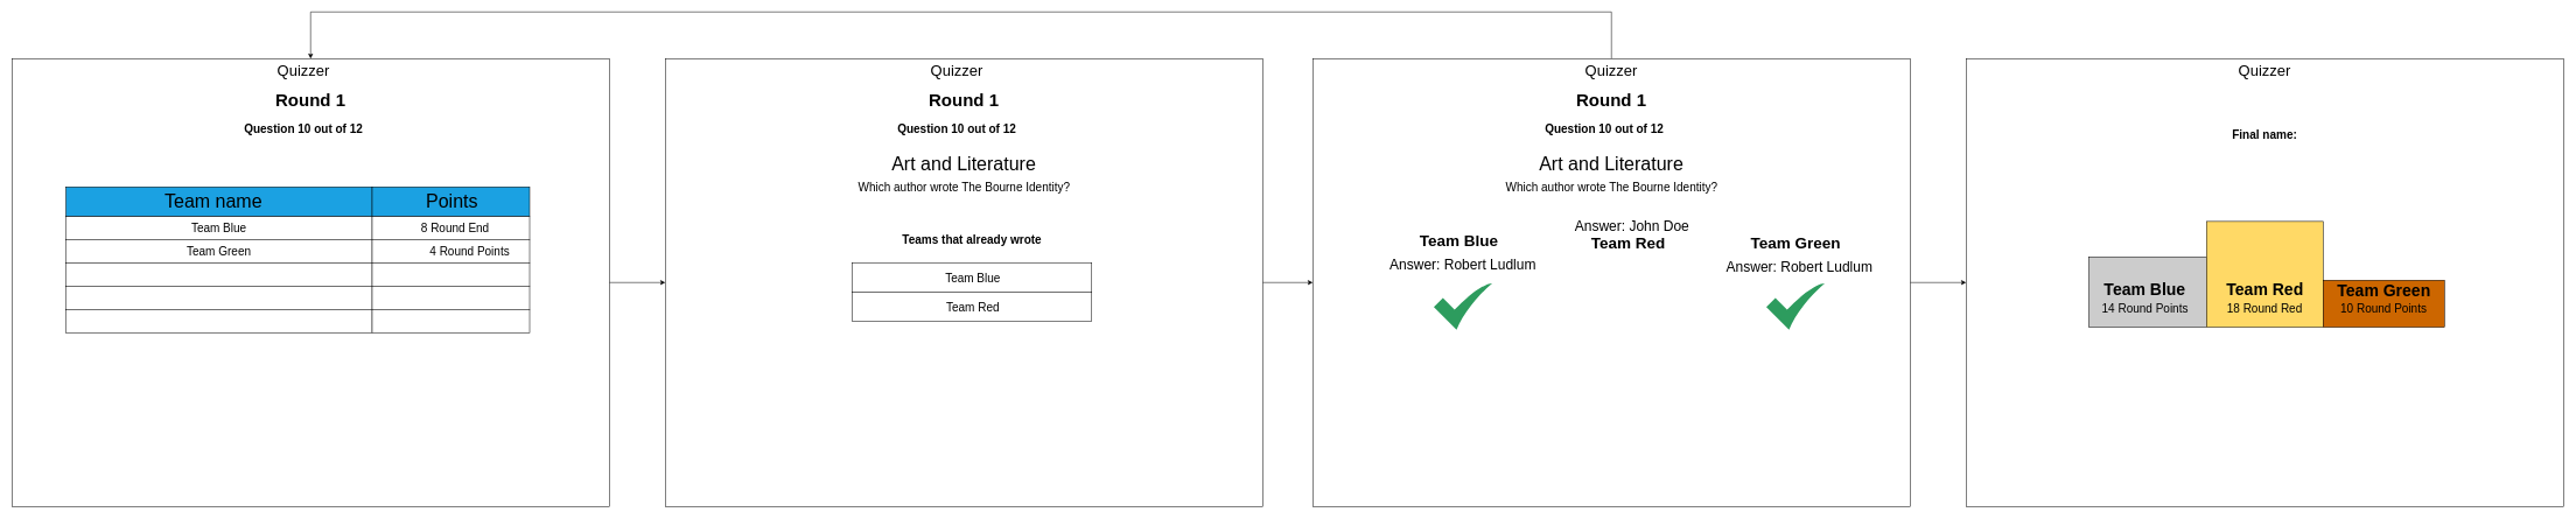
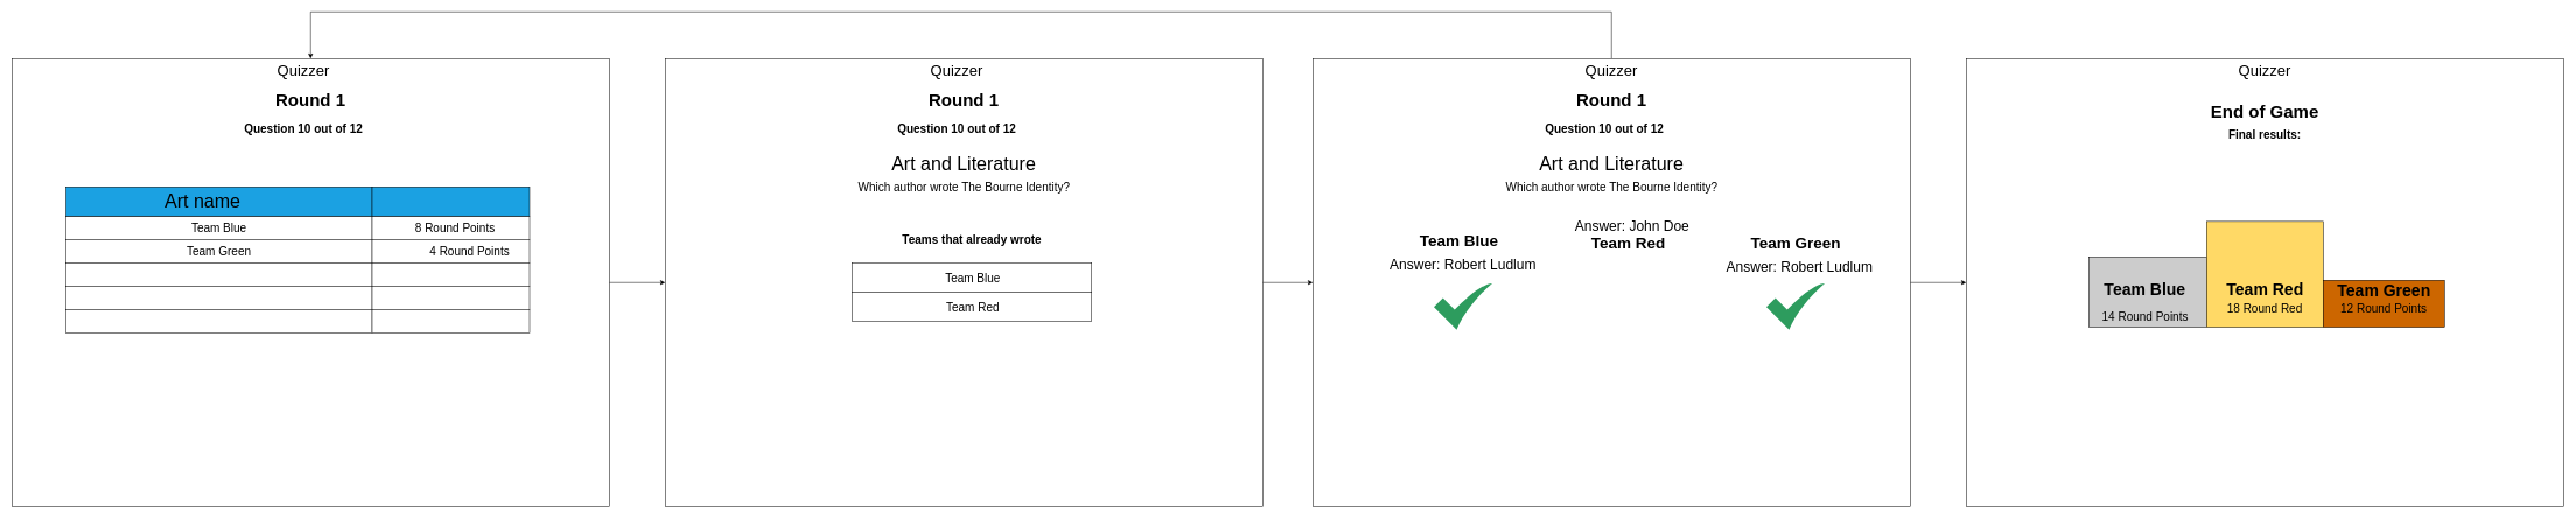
+ <mxCell id="52" value="&lt;font style=&quot;font-size: 30px&quot;&gt;End of Game&lt;/font&gt;" style="text;html=1;strokeColor=none;fillColor=none;align=center;verticalAlign=middle;whiteSpace=wrap;rounded=0;fontStyle=1" parent="1" vertex="1"><mxGeometry x="3748" y="180" width="268" height="20" as="geometry" /></mxCell>
- <mxCell id="53" value="&lt;b&gt;Final name:&lt;/b&gt;" style="text;html=1;strokeColor=none;fillColor=none;align=center;verticalAlign=middle;whiteSpace=wrap;rounded=0;fontSize=20;" parent="1" vertex="1"><mxGeometry x="3752" y="220" width="260" height="20" as="geometry" /></mxCell>
+ <mxCell id="53" value="&lt;b&gt;Final results:&lt;/b&gt;" style="text;html=1;strokeColor=none;fillColor=none;align=center;verticalAlign=middle;whiteSpace=wrap;rounded=0;fontSize=20;" parent="1" vertex="1"><mxGeometry x="3752" y="220" width="260" height="20" as="geometry" /></mxCell>
- <mxCell id="26" value="Team name" style="text;html=1;strokeColor=none;fillColor=none;align=left;verticalAlign=middle;whiteSpace=wrap;rounded=0;fontSize=32;" parent="1" vertex="1"><mxGeometry x="280" y="335" width="278.75" height="20" as="geometry" /></mxCell>
+ <mxCell id="26" value="Art name" style="text;html=1;strokeColor=none;fillColor=none;align=left;verticalAlign=middle;whiteSpace=wrap;rounded=0;fontSize=32;" parent="1" vertex="1"><mxGeometry x="280" y="335" width="278.75" height="20" as="geometry" /></mxCell>
- <mxCell id="27" value="Points" style="text;html=1;strokeColor=none;fillColor=none;align=left;verticalAlign=middle;whiteSpace=wrap;rounded=0;fontSize=32;" parent="1" vertex="1"><mxGeometry x="727.5" y="335" width="147.5" height="20" as="geometry" /></mxCell>
- <mxCell id="9" value="8 Round End" style="text;html=1;strokeColor=none;fillColor=none;align=center;verticalAlign=middle;whiteSpace=wrap;rounded=0;fontSize=20;" parent="1" vertex="1"><mxGeometry x="680" y="380" width="200" height="20" as="geometry" /></mxCell>
+ <mxCell id="9" value="8 Round Points" style="text;html=1;strokeColor=none;fillColor=none;align=center;verticalAlign=middle;whiteSpace=wrap;rounded=0;fontSize=20;" parent="1" vertex="1"><mxGeometry x="680" y="380" width="200" height="20" as="geometry" /></mxCell>
- <mxCell id="65" value="&lt;font style=&quot;font-size: 20px&quot;&gt;14 Round Points&lt;/font&gt;" style="text;html=1;strokeColor=none;fillColor=none;align=center;verticalAlign=middle;whiteSpace=wrap;rounded=0;fontSize=28;" parent="1" vertex="1"><mxGeometry x="3594.5" y="515" width="164" height="20" as="geometry" /></mxCell>
+ <mxCell id="65" value="&lt;font style=&quot;font-size: 20px&quot;&gt;14 Round Points&lt;/font&gt;" style="text;html=1;strokeColor=none;fillColor=none;align=center;verticalAlign=middle;whiteSpace=wrap;rounded=0;fontSize=28;" parent="1" vertex="1"><mxGeometry x="3594.5" y="530" width="164" height="20" as="geometry" /></mxCell>
- <mxCell id="63" value="&lt;font style=&quot;font-size: 20px&quot;&gt;10 Round Points&lt;/font&gt;" style="text;html=1;strokeColor=none;fillColor=none;align=center;verticalAlign=middle;whiteSpace=wrap;rounded=0;fontSize=28;" parent="1" vertex="1"><mxGeometry x="4004" y="515" width="164" height="20" as="geometry" /></mxCell>
+ <mxCell id="63" value="&lt;font style=&quot;font-size: 20px&quot;&gt;12 Round Points&lt;/font&gt;" style="text;html=1;strokeColor=none;fillColor=none;align=center;verticalAlign=middle;whiteSpace=wrap;rounded=0;fontSize=28;" parent="1" vertex="1"><mxGeometry x="4004" y="515" width="164" height="20" as="geometry" /></mxCell>
